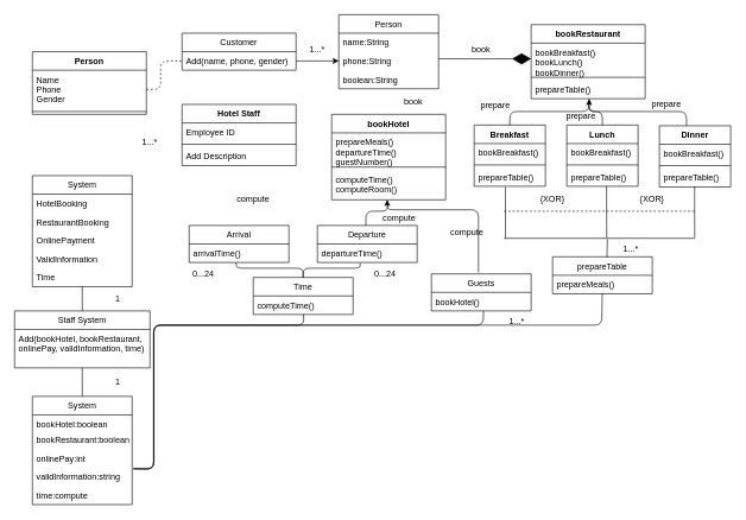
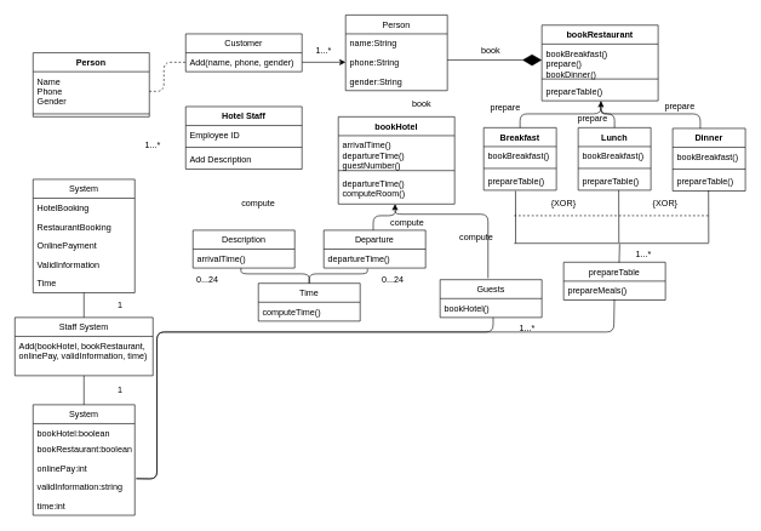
- <mxCell id="51" value="bookBreakfast()&#10;bookLunch()&#10;bookDinner()" style="text;strokeColor=none;fillColor=none;align=left;verticalAlign=top;spacingLeft=4;spacingRight=4;overflow=hidden;rotatable=0;points=[[0,0.5],[1,0.5]];portConstraint=eastwest;" parent="50" vertex="1"><mxGeometry y="26" width="160" height="44" as="geometry" /></mxCell>
+ <mxCell id="51" value="bookBreakfast()&#10;prepare()&#10;bookDinner()" style="text;strokeColor=none;fillColor=none;align=left;verticalAlign=top;spacingLeft=4;spacingRight=4;overflow=hidden;rotatable=0;points=[[0,0.5],[1,0.5]];portConstraint=eastwest;" parent="50" vertex="1"><mxGeometry y="26" width="160" height="44" as="geometry" /></mxCell>
- <mxCell id="15" value="boolean:String" style="text;strokeColor=none;fillColor=none;align=left;verticalAlign=top;spacingLeft=4;spacingRight=4;overflow=hidden;rotatable=0;points=[[0,0.5],[1,0.5]];portConstraint=eastwest;" parent="12" vertex="1"><mxGeometry y="78" width="140" height="26" as="geometry" /></mxCell>
+ <mxCell id="15" value="gender:String" style="text;strokeColor=none;fillColor=none;align=left;verticalAlign=top;spacingLeft=4;spacingRight=4;overflow=hidden;rotatable=0;points=[[0,0.5],[1,0.5]];portConstraint=eastwest;" parent="12" vertex="1"><mxGeometry y="78" width="140" height="26" as="geometry" /></mxCell>
- <mxCell id="34" value="prepareMeals()&#10;departureTime()&#10;guestNumber()" style="text;strokeColor=none;fillColor=none;align=left;verticalAlign=top;spacingLeft=4;spacingRight=4;overflow=hidden;rotatable=0;points=[[0,0.5],[1,0.5]];portConstraint=eastwest;" parent="33" vertex="1"><mxGeometry y="26" width="160" height="44" as="geometry" /></mxCell>
+ <mxCell id="34" value="arrivalTime()&#10;departureTime()&#10;guestNumber()" style="text;strokeColor=none;fillColor=none;align=left;verticalAlign=top;spacingLeft=4;spacingRight=4;overflow=hidden;rotatable=0;points=[[0,0.5],[1,0.5]];portConstraint=eastwest;" parent="33" vertex="1"><mxGeometry y="26" width="160" height="44" as="geometry" /></mxCell>
- <mxCell id="36" value="computeTime()&#10;computeRoom()" style="text;strokeColor=none;fillColor=none;align=left;verticalAlign=top;spacingLeft=4;spacingRight=4;overflow=hidden;rotatable=0;points=[[0,0.5],[1,0.5]];portConstraint=eastwest;" parent="33" vertex="1"><mxGeometry y="78" width="160" height="42" as="geometry" /></mxCell>
+ <mxCell id="36" value="departureTime()&#10;computeRoom()" style="text;strokeColor=none;fillColor=none;align=left;verticalAlign=top;spacingLeft=4;spacingRight=4;overflow=hidden;rotatable=0;points=[[0,0.5],[1,0.5]];portConstraint=eastwest;" parent="33" vertex="1"><mxGeometry y="78" width="160" height="42" as="geometry" /></mxCell>
- <mxCell id="37" value="Arrival" style="swimlane;fontStyle=0;childLayout=stackLayout;horizontal=1;startSize=26;fillColor=none;horizontalStack=0;resizeParent=1;resizeParentMax=0;resizeLast=0;collapsible=1;marginBottom=0;" parent="1" vertex="1"><mxGeometry x="265" y="316" width="140" height="52" as="geometry" /></mxCell>
+ <mxCell id="37" value="Description" style="swimlane;fontStyle=0;childLayout=stackLayout;horizontal=1;startSize=26;fillColor=none;horizontalStack=0;resizeParent=1;resizeParentMax=0;resizeLast=0;collapsible=1;marginBottom=0;" parent="1" vertex="1"><mxGeometry x="265" y="316" width="140" height="52" as="geometry" /></mxCell>
- <mxCell id="48" value="" style="endArrow=none;html=1;exitX=1.01;exitY=0.062;exitDx=0;exitDy=0;exitPerimeter=0;" parent="1" source="30" target="43" edge="1"><mxGeometry width="50" height="50" relative="1" as="geometry"><mxPoint x="215" y="636" as="sourcePoint" /><mxPoint x="265" y="586" as="targetPoint" /><Array as="points"><mxPoint x="215" y="658" /><mxPoint x="215" y="456" /><mxPoint x="426" y="456" /></Array></mxGeometry></mxCell>
- <mxCell id="31" value="time:compute" style="text;strokeColor=none;fillColor=none;align=left;verticalAlign=top;spacingLeft=4;spacingRight=4;overflow=hidden;rotatable=0;points=[[0,0.5],[1,0.5]];portConstraint=eastwest;" parent="26" vertex="1"><mxGeometry y="126" width="140" height="26" as="geometry" /></mxCell>
+ <mxCell id="31" value="time:int" style="text;strokeColor=none;fillColor=none;align=left;verticalAlign=top;spacingLeft=4;spacingRight=4;overflow=hidden;rotatable=0;points=[[0,0.5],[1,0.5]];portConstraint=eastwest;" parent="26" vertex="1"><mxGeometry y="126" width="140" height="26" as="geometry" /></mxCell>
